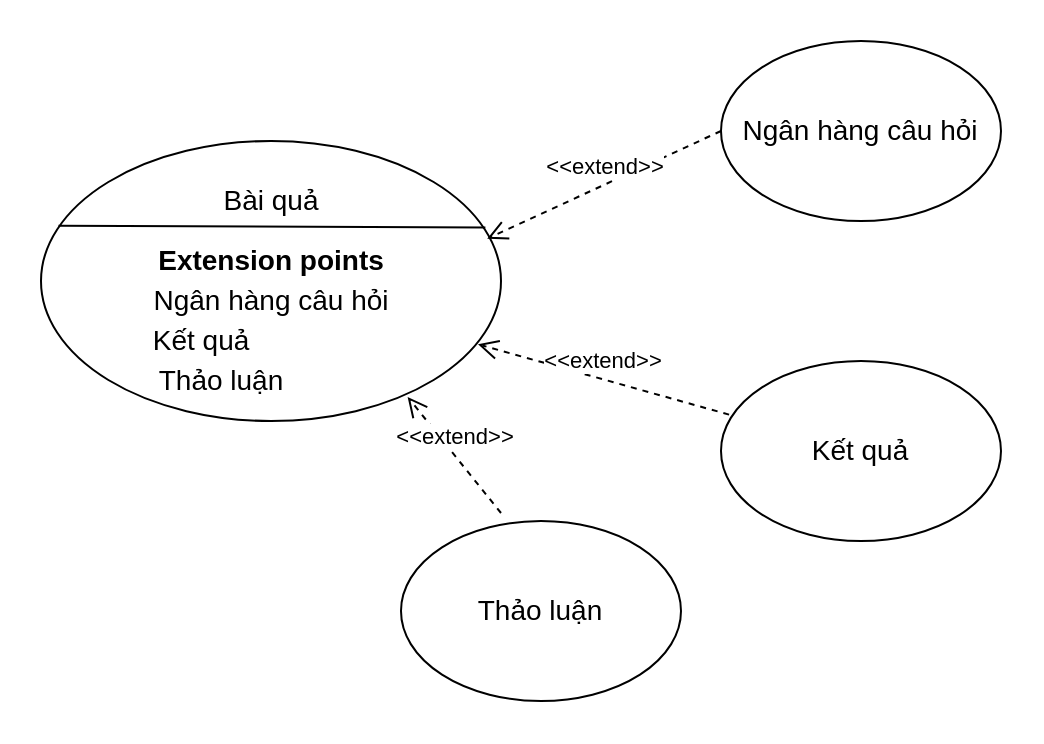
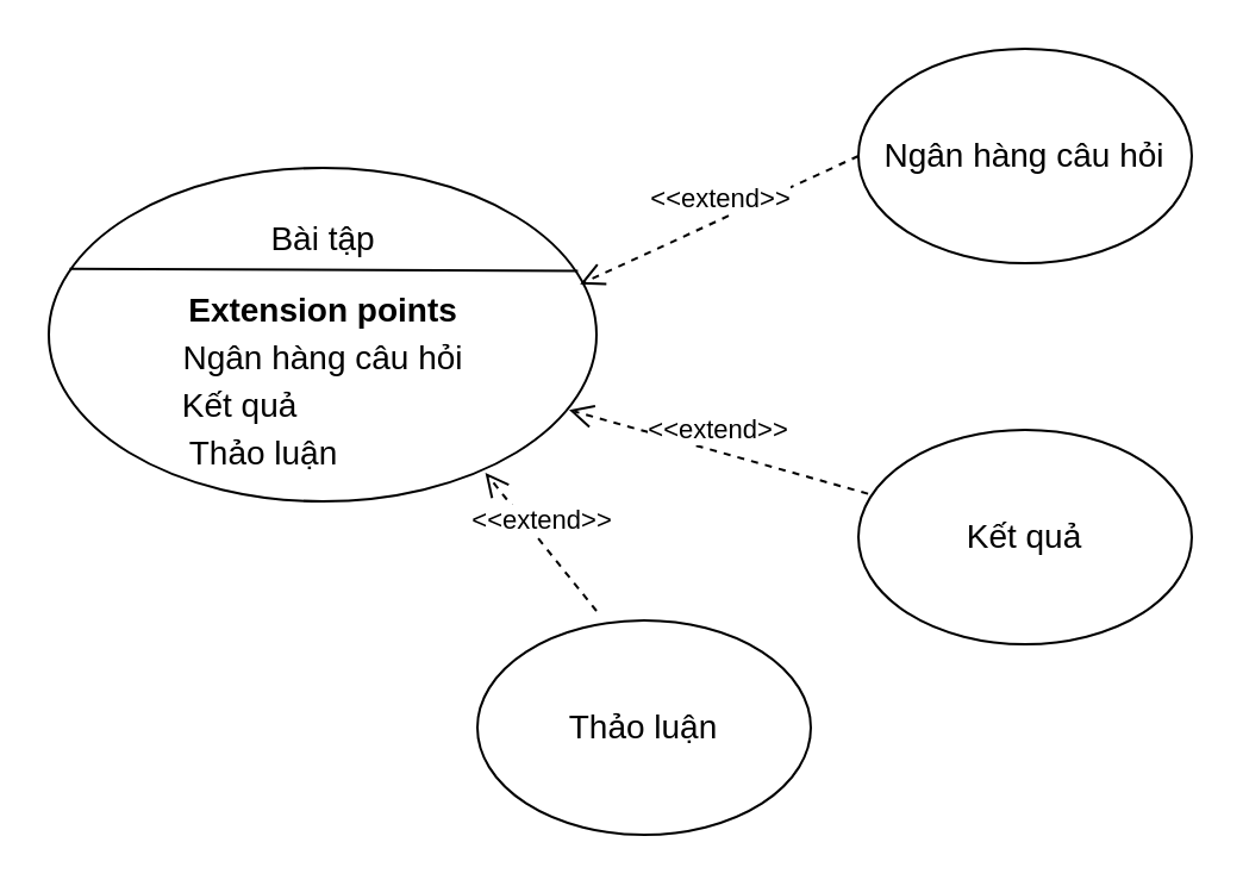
- <mxCell id="4" value="&lt;font style=&quot;font-size: 14px&quot;&gt;Bài quả&lt;/font&gt;" style="text;html=1;align=center;verticalAlign=middle;resizable=0;points=[];autosize=1;strokeColor=none;fillColor=none;" vertex="1" parent="1"><mxGeometry x="105" y="90" width="60" height="20" as="geometry" /></mxCell>
+ <mxCell id="4" value="&lt;font style=&quot;font-size: 14px&quot;&gt;Bài tập&lt;/font&gt;" style="text;html=1;align=center;verticalAlign=middle;resizable=0;points=[];autosize=1;strokeColor=none;fillColor=none;" vertex="1" parent="1"><mxGeometry x="105" y="90" width="60" height="20" as="geometry" /></mxCell>
